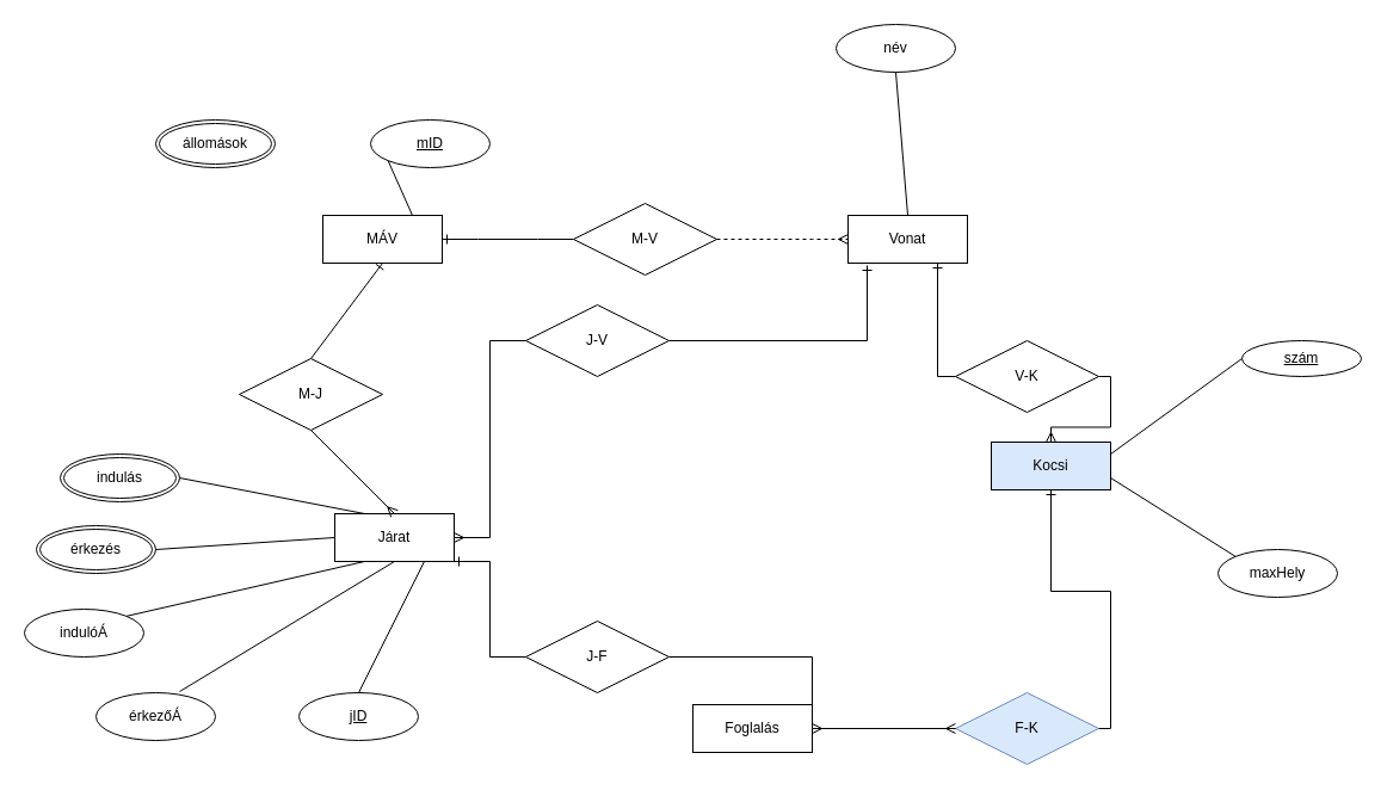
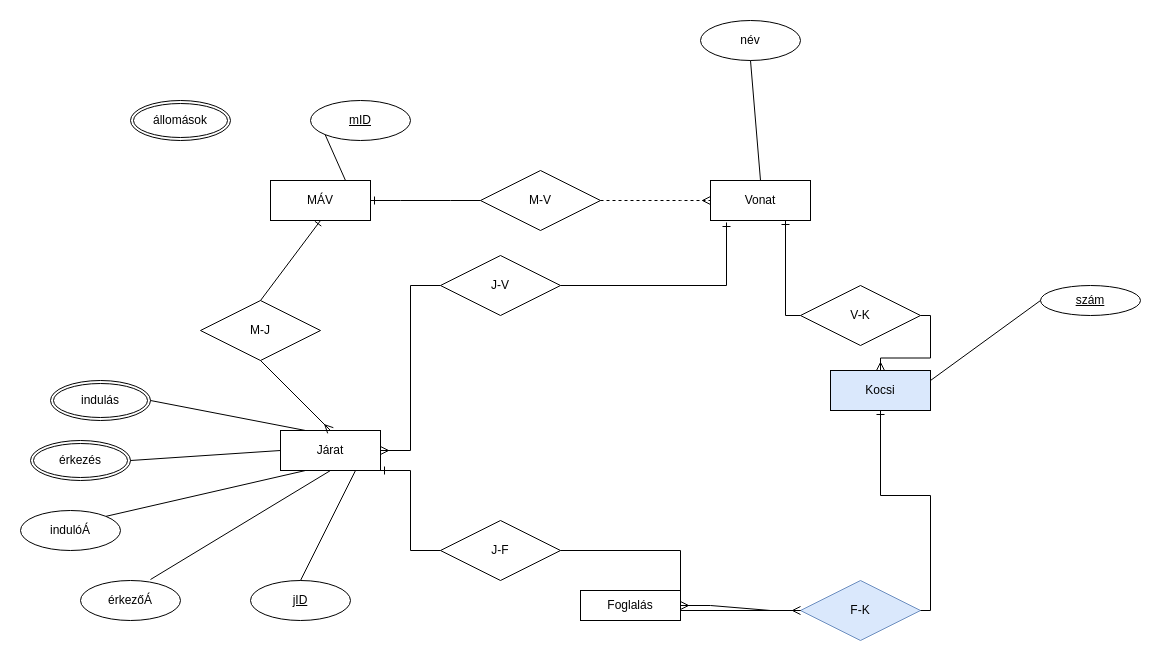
- <mxCell id="31" value="" style="endArrow=none;html=1;rounded=0;entryX=1;entryY=0.75;entryDx=0;entryDy=0;exitX=0;exitY=0;exitDx=0;exitDy=0;" edge="1" parent="1" source="10" target="5"><mxGeometry relative="1" as="geometry"><mxPoint x="700" y="410" as="sourcePoint" /><mxPoint x="860" y="410" as="targetPoint" /></mxGeometry></mxCell>
- <mxCell id="10" value="maxHely" style="ellipse;whiteSpace=wrap;html=1;align=center;" vertex="1" parent="1"><mxGeometry x="1020" y="460" width="100" height="40" as="geometry" /></mxCell>
- <mxCell id="6" value="Foglalás" style="whiteSpace=wrap;html=1;align=center;" vertex="1" parent="1"><mxGeometry x="580" y="590" width="100" height="40" as="geometry" /></mxCell>
+ <mxCell id="6" value="Foglalás" style="whiteSpace=wrap;html=1;align=center;" vertex="1" parent="1"><mxGeometry x="580" y="590" width="100" height="30" as="geometry" /></mxCell>
